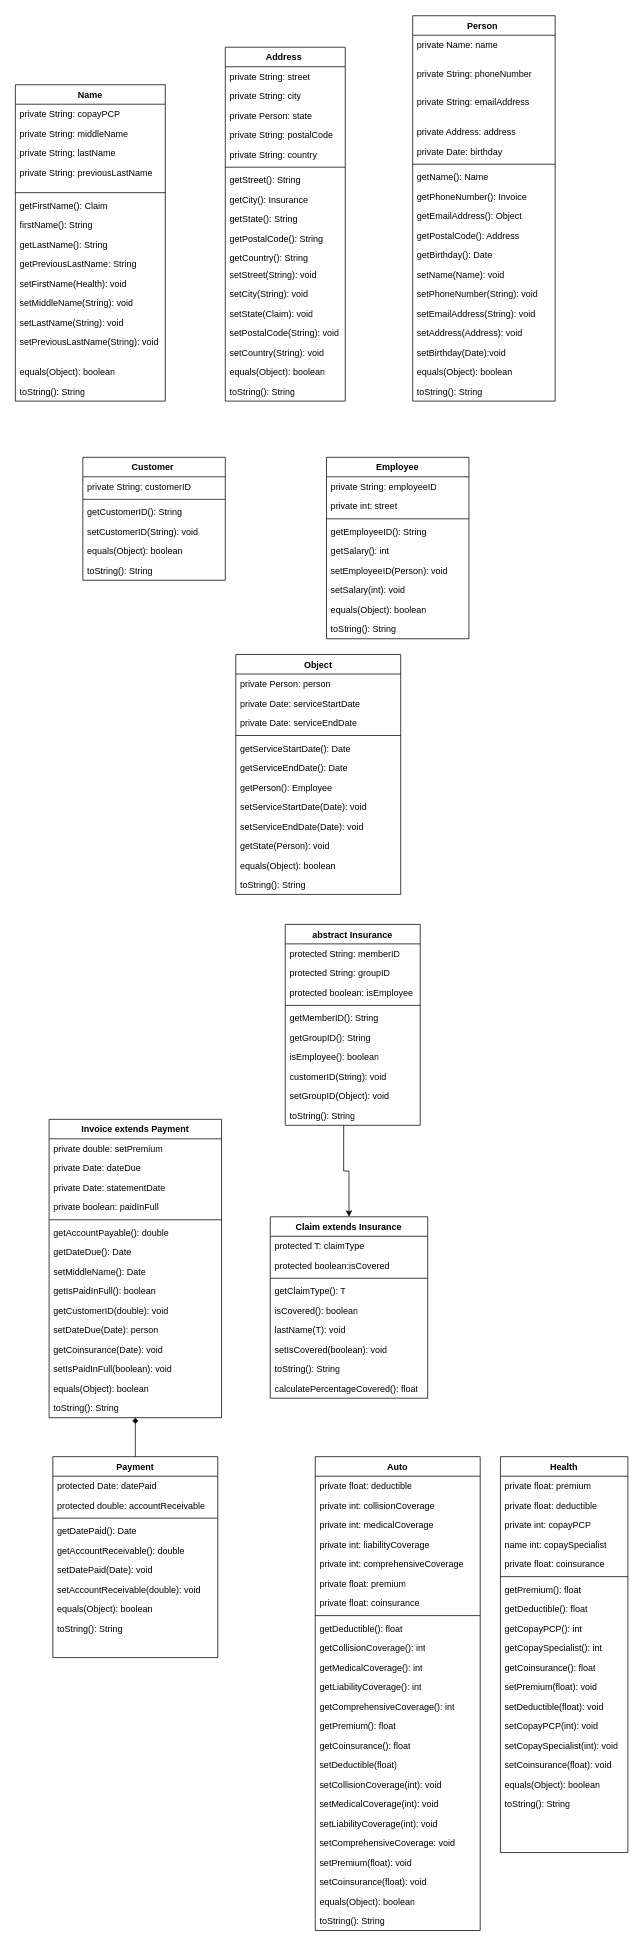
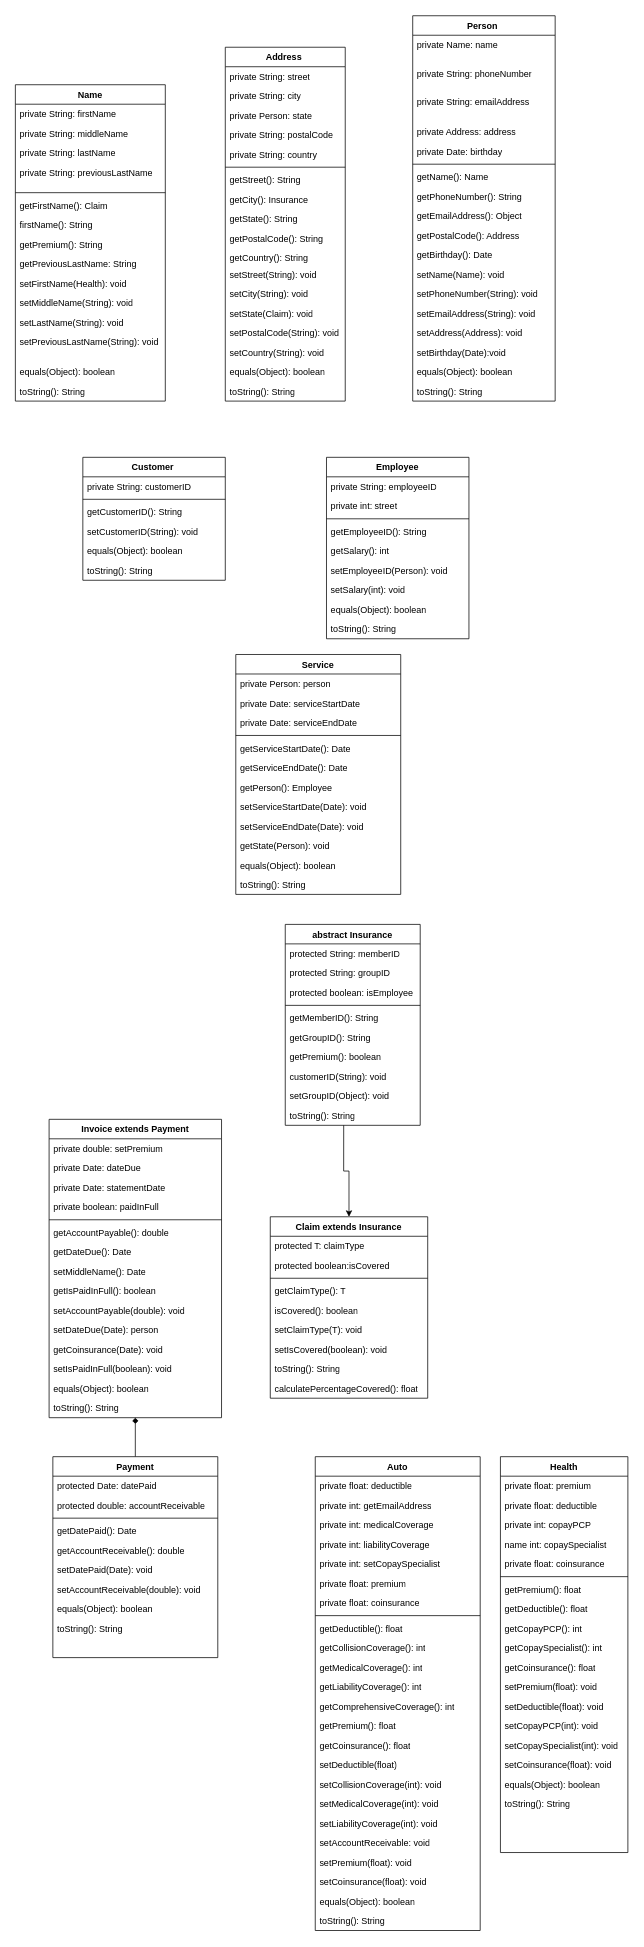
- <mxCell id="150" value="private String: copayPCP" style="text;strokeColor=none;fillColor=none;align=left;verticalAlign=top;spacingLeft=4;spacingRight=4;overflow=hidden;rotatable=0;points=[[0,0.5],[1,0.5]];portConstraint=eastwest;whiteSpace=wrap;html=1;" vertex="1" parent="149"><mxGeometry y="26" width="200" height="26" as="geometry" /></mxCell>
+ <mxCell id="150" value="private String: firstName" style="text;strokeColor=none;fillColor=none;align=left;verticalAlign=top;spacingLeft=4;spacingRight=4;overflow=hidden;rotatable=0;points=[[0,0.5],[1,0.5]];portConstraint=eastwest;whiteSpace=wrap;html=1;" vertex="1" parent="149"><mxGeometry y="26" width="200" height="26" as="geometry" /></mxCell>
- <mxCell id="119" value="getPhoneNumber(): Invoice" style="text;strokeColor=none;fillColor=none;align=left;verticalAlign=top;spacingLeft=4;spacingRight=4;overflow=hidden;rotatable=0;points=[[0,0.5],[1,0.5]];portConstraint=eastwest;whiteSpace=wrap;html=1;" vertex="1" parent="111"><mxGeometry y="228" width="190" height="26" as="geometry" /></mxCell>
+ <mxCell id="119" value="getPhoneNumber(): String" style="text;strokeColor=none;fillColor=none;align=left;verticalAlign=top;spacingLeft=4;spacingRight=4;overflow=hidden;rotatable=0;points=[[0,0.5],[1,0.5]];portConstraint=eastwest;whiteSpace=wrap;html=1;" vertex="1" parent="111"><mxGeometry y="228" width="190" height="26" as="geometry" /></mxCell>
- <mxCell id="157" value="getLastName(): String" style="text;strokeColor=none;fillColor=none;align=left;verticalAlign=top;spacingLeft=4;spacingRight=4;overflow=hidden;rotatable=0;points=[[0,0.5],[1,0.5]];portConstraint=eastwest;whiteSpace=wrap;html=1;" vertex="1" parent="149"><mxGeometry y="200" width="200" height="26" as="geometry" /></mxCell>
+ <mxCell id="157" value="getPremium(): String" style="text;strokeColor=none;fillColor=none;align=left;verticalAlign=top;spacingLeft=4;spacingRight=4;overflow=hidden;rotatable=0;points=[[0,0.5],[1,0.5]];portConstraint=eastwest;whiteSpace=wrap;html=1;" vertex="1" parent="149"><mxGeometry y="200" width="200" height="26" as="geometry" /></mxCell>
- <mxCell id="98" value="Object" style="swimlane;fontStyle=1;align=center;verticalAlign=top;childLayout=stackLayout;horizontal=1;startSize=26;horizontalStack=0;resizeParent=1;resizeParentMax=0;resizeLast=0;collapsible=1;marginBottom=0;whiteSpace=wrap;html=1;" vertex="1" parent="1"><mxGeometry x="314" y="872" width="220" height="320" as="geometry" /></mxCell>
+ <mxCell id="98" value="Service" style="swimlane;fontStyle=1;align=center;verticalAlign=top;childLayout=stackLayout;horizontal=1;startSize=26;horizontalStack=0;resizeParent=1;resizeParentMax=0;resizeLast=0;collapsible=1;marginBottom=0;whiteSpace=wrap;html=1;" vertex="1" parent="1"><mxGeometry x="314" y="872" width="220" height="320" as="geometry" /></mxCell>
- <mxCell id="26" value="isEmployee(): boolean" style="text;strokeColor=none;fillColor=none;align=left;verticalAlign=top;spacingLeft=4;spacingRight=4;overflow=hidden;rotatable=0;points=[[0,0.5],[1,0.5]];portConstraint=eastwest;whiteSpace=wrap;html=1;" vertex="1" parent="19"><mxGeometry y="164" width="180" height="26" as="geometry" /></mxCell>
+ <mxCell id="26" value="getPremium(): boolean" style="text;strokeColor=none;fillColor=none;align=left;verticalAlign=top;spacingLeft=4;spacingRight=4;overflow=hidden;rotatable=0;points=[[0,0.5],[1,0.5]];portConstraint=eastwest;whiteSpace=wrap;html=1;" vertex="1" parent="19"><mxGeometry y="164" width="180" height="26" as="geometry" /></mxCell>
- <mxCell id="12" value="getCustomerID(double): void" style="text;strokeColor=none;fillColor=none;align=left;verticalAlign=top;spacingLeft=4;spacingRight=4;overflow=hidden;rotatable=0;points=[[0,0.5],[1,0.5]];portConstraint=eastwest;whiteSpace=wrap;html=1;" vertex="1" parent="2"><mxGeometry y="242" width="230" height="26" as="geometry" /></mxCell>
+ <mxCell id="12" value="setAccountPayable(double): void" style="text;strokeColor=none;fillColor=none;align=left;verticalAlign=top;spacingLeft=4;spacingRight=4;overflow=hidden;rotatable=0;points=[[0,0.5],[1,0.5]];portConstraint=eastwest;whiteSpace=wrap;html=1;" vertex="1" parent="2"><mxGeometry y="242" width="230" height="26" as="geometry" /></mxCell>
- <mxCell id="36" value="lastName(T): void" style="text;strokeColor=none;fillColor=none;align=left;verticalAlign=top;spacingLeft=4;spacingRight=4;overflow=hidden;rotatable=0;points=[[0,0.5],[1,0.5]];portConstraint=eastwest;whiteSpace=wrap;html=1;" vertex="1" parent="30"><mxGeometry y="138" width="210" height="26" as="geometry" /></mxCell>
+ <mxCell id="36" value="setClaimType(T): void" style="text;strokeColor=none;fillColor=none;align=left;verticalAlign=top;spacingLeft=4;spacingRight=4;overflow=hidden;rotatable=0;points=[[0,0.5],[1,0.5]];portConstraint=eastwest;whiteSpace=wrap;html=1;" vertex="1" parent="30"><mxGeometry y="138" width="210" height="26" as="geometry" /></mxCell>
- <mxCell id="54" value="private int: collisionCoverage" style="text;strokeColor=none;fillColor=none;align=left;verticalAlign=top;spacingLeft=4;spacingRight=4;overflow=hidden;rotatable=0;points=[[0,0.5],[1,0.5]];portConstraint=eastwest;whiteSpace=wrap;html=1;" vertex="1" parent="52"><mxGeometry y="52" width="220" height="26" as="geometry" /></mxCell>
+ <mxCell id="54" value="private int: getEmailAddress" style="text;strokeColor=none;fillColor=none;align=left;verticalAlign=top;spacingLeft=4;spacingRight=4;overflow=hidden;rotatable=0;points=[[0,0.5],[1,0.5]];portConstraint=eastwest;whiteSpace=wrap;html=1;" vertex="1" parent="52"><mxGeometry y="52" width="220" height="26" as="geometry" /></mxCell>
- <mxCell id="57" value="private int: comprehensiveCoverage" style="text;strokeColor=none;fillColor=none;align=left;verticalAlign=top;spacingLeft=4;spacingRight=4;overflow=hidden;rotatable=0;points=[[0,0.5],[1,0.5]];portConstraint=eastwest;whiteSpace=wrap;html=1;" vertex="1" parent="52"><mxGeometry y="130" width="220" height="26" as="geometry" /></mxCell>
+ <mxCell id="57" value="private int: setCopaySpecialist" style="text;strokeColor=none;fillColor=none;align=left;verticalAlign=top;spacingLeft=4;spacingRight=4;overflow=hidden;rotatable=0;points=[[0,0.5],[1,0.5]];portConstraint=eastwest;whiteSpace=wrap;html=1;" vertex="1" parent="52"><mxGeometry y="130" width="220" height="26" as="geometry" /></mxCell>
- <mxCell id="72" value="setComprehensiveCoverage: void" style="text;strokeColor=none;fillColor=none;align=left;verticalAlign=top;spacingLeft=4;spacingRight=4;overflow=hidden;rotatable=0;points=[[0,0.5],[1,0.5]];portConstraint=eastwest;whiteSpace=wrap;html=1;" vertex="1" parent="52"><mxGeometry y="502" width="220" height="26" as="geometry" /></mxCell>
+ <mxCell id="72" value="setAccountReceivable: void" style="text;strokeColor=none;fillColor=none;align=left;verticalAlign=top;spacingLeft=4;spacingRight=4;overflow=hidden;rotatable=0;points=[[0,0.5],[1,0.5]];portConstraint=eastwest;whiteSpace=wrap;html=1;" vertex="1" parent="52"><mxGeometry y="502" width="220" height="26" as="geometry" /></mxCell>
